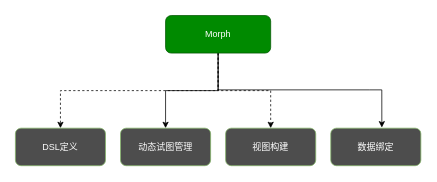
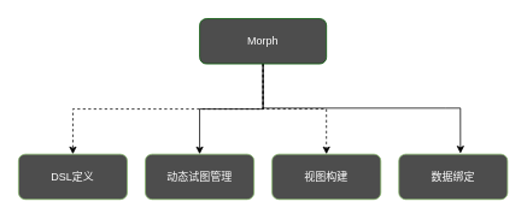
- <mxCell id="6" value="Morph" style="rounded=1;whiteSpace=wrap;html=1;fillColor=#008a00;fontColor=#ffffff;strokeColor=#005700;flipH=1;flipV=1;" vertex="1" parent="1"><mxGeometry x="220" y="20" width="140" height="50" as="geometry" /></mxCell>
+ <mxCell id="6" value="Morph" style="rounded=1;whiteSpace=wrap;html=1;fillColor=#4d4d4d;fontColor=#ffffff;strokeColor=#005700;flipH=1;flipV=1;" vertex="1" parent="1"><mxGeometry x="220" y="20" width="140" height="50" as="geometry" /></mxCell>
